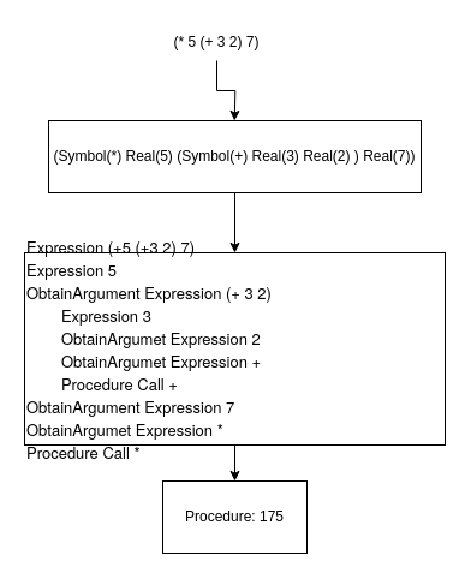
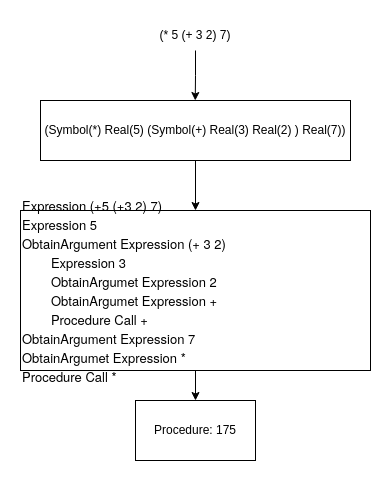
- <mxCell id="3" value="(* 5 (+ 3 2) 7)" style="text;html=1;strokeColor=none;fillColor=none;align=center;verticalAlign=middle;whiteSpace=wrap;rounded=0;" vertex="1" parent="1"><mxGeometry x="125" y="20" width="110" height="30" as="geometry" /></mxCell>
+ <mxCell id="3" value="(* 5 (+ 3 2) 7)" style="text;html=1;strokeColor=none;fillColor=none;align=center;verticalAlign=middle;whiteSpace=wrap;rounded=0;" vertex="1" parent="1"><mxGeometry x="140" y="20" width="110" height="30" as="geometry" /></mxCell>
